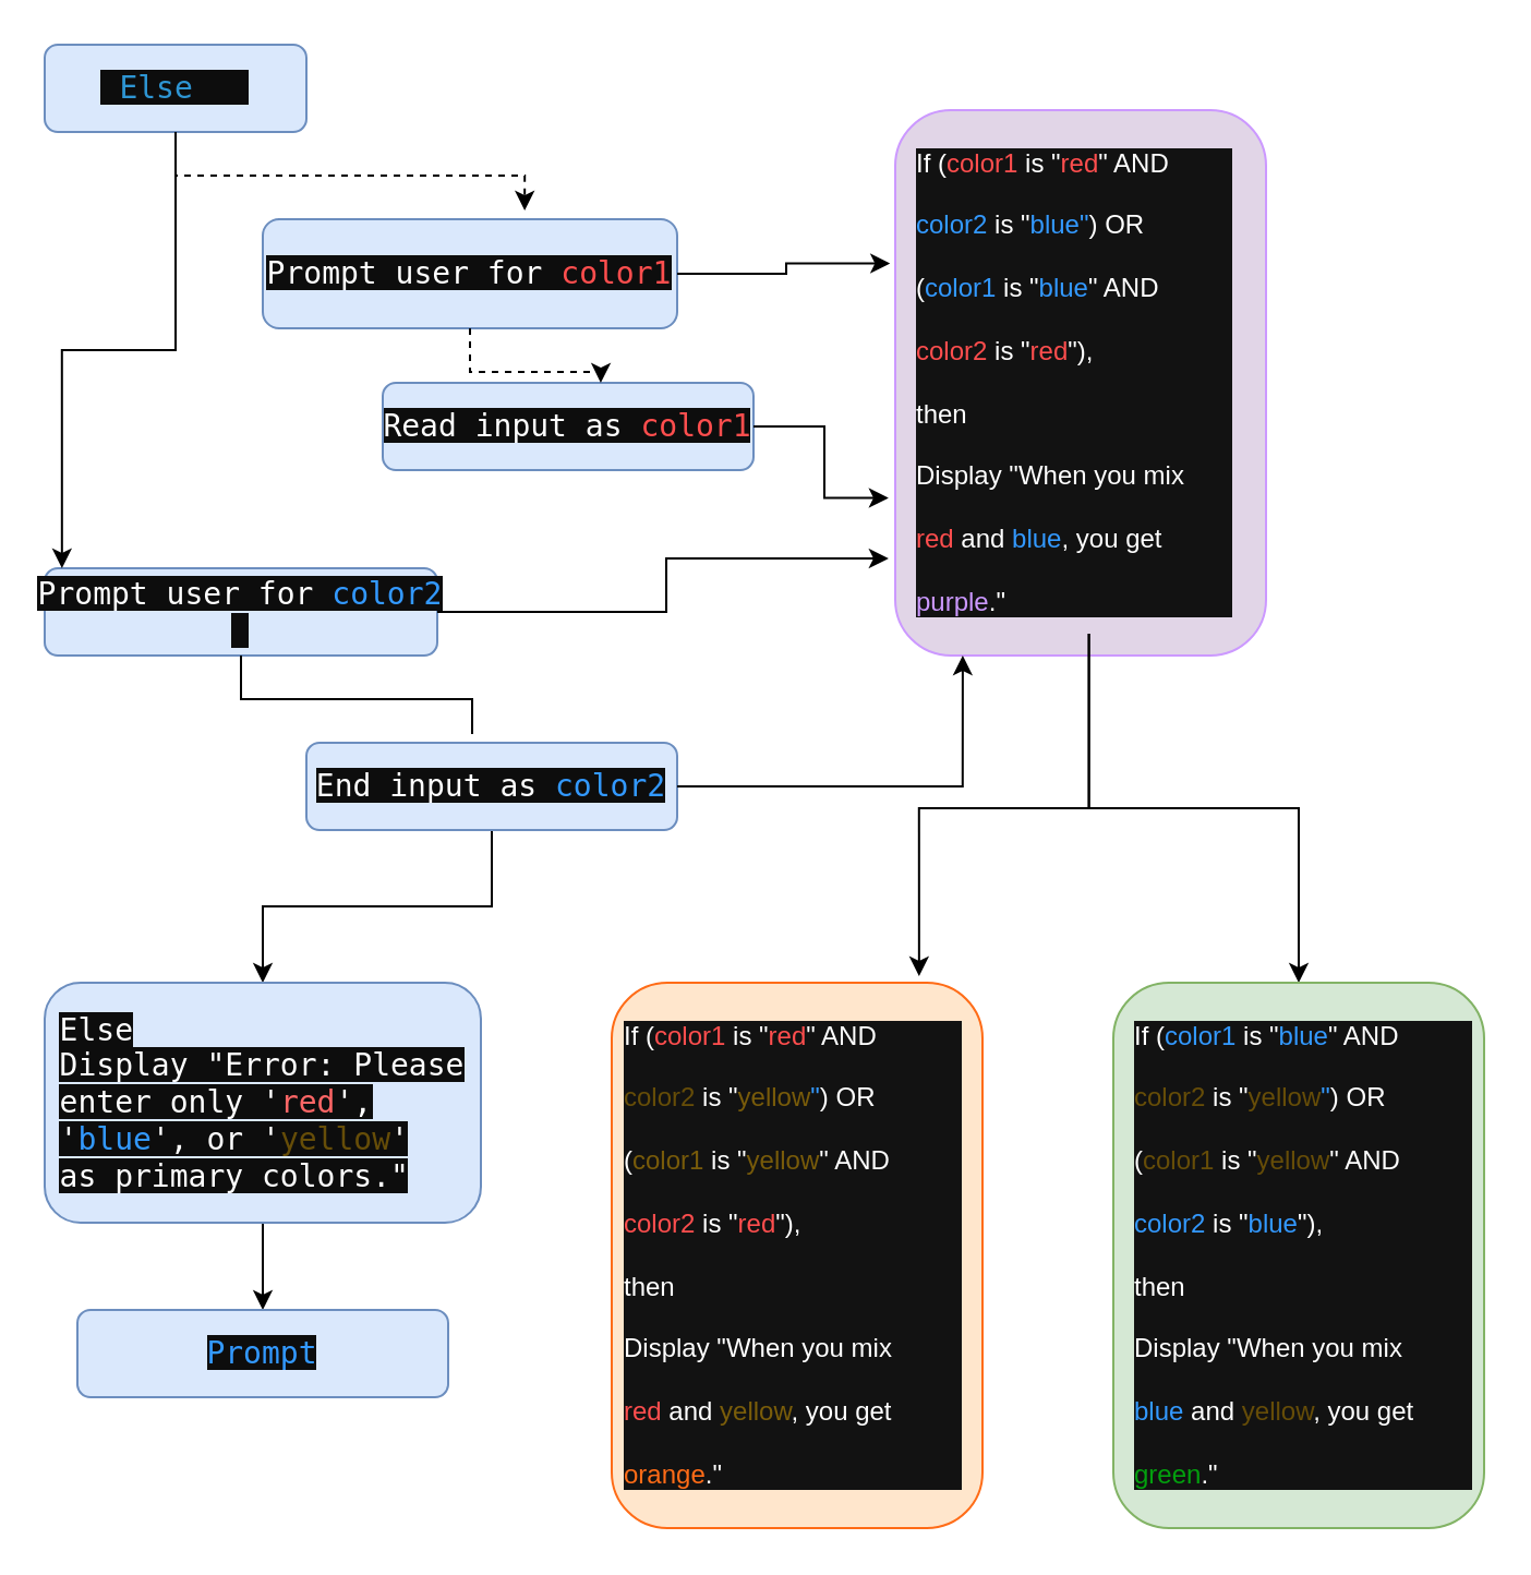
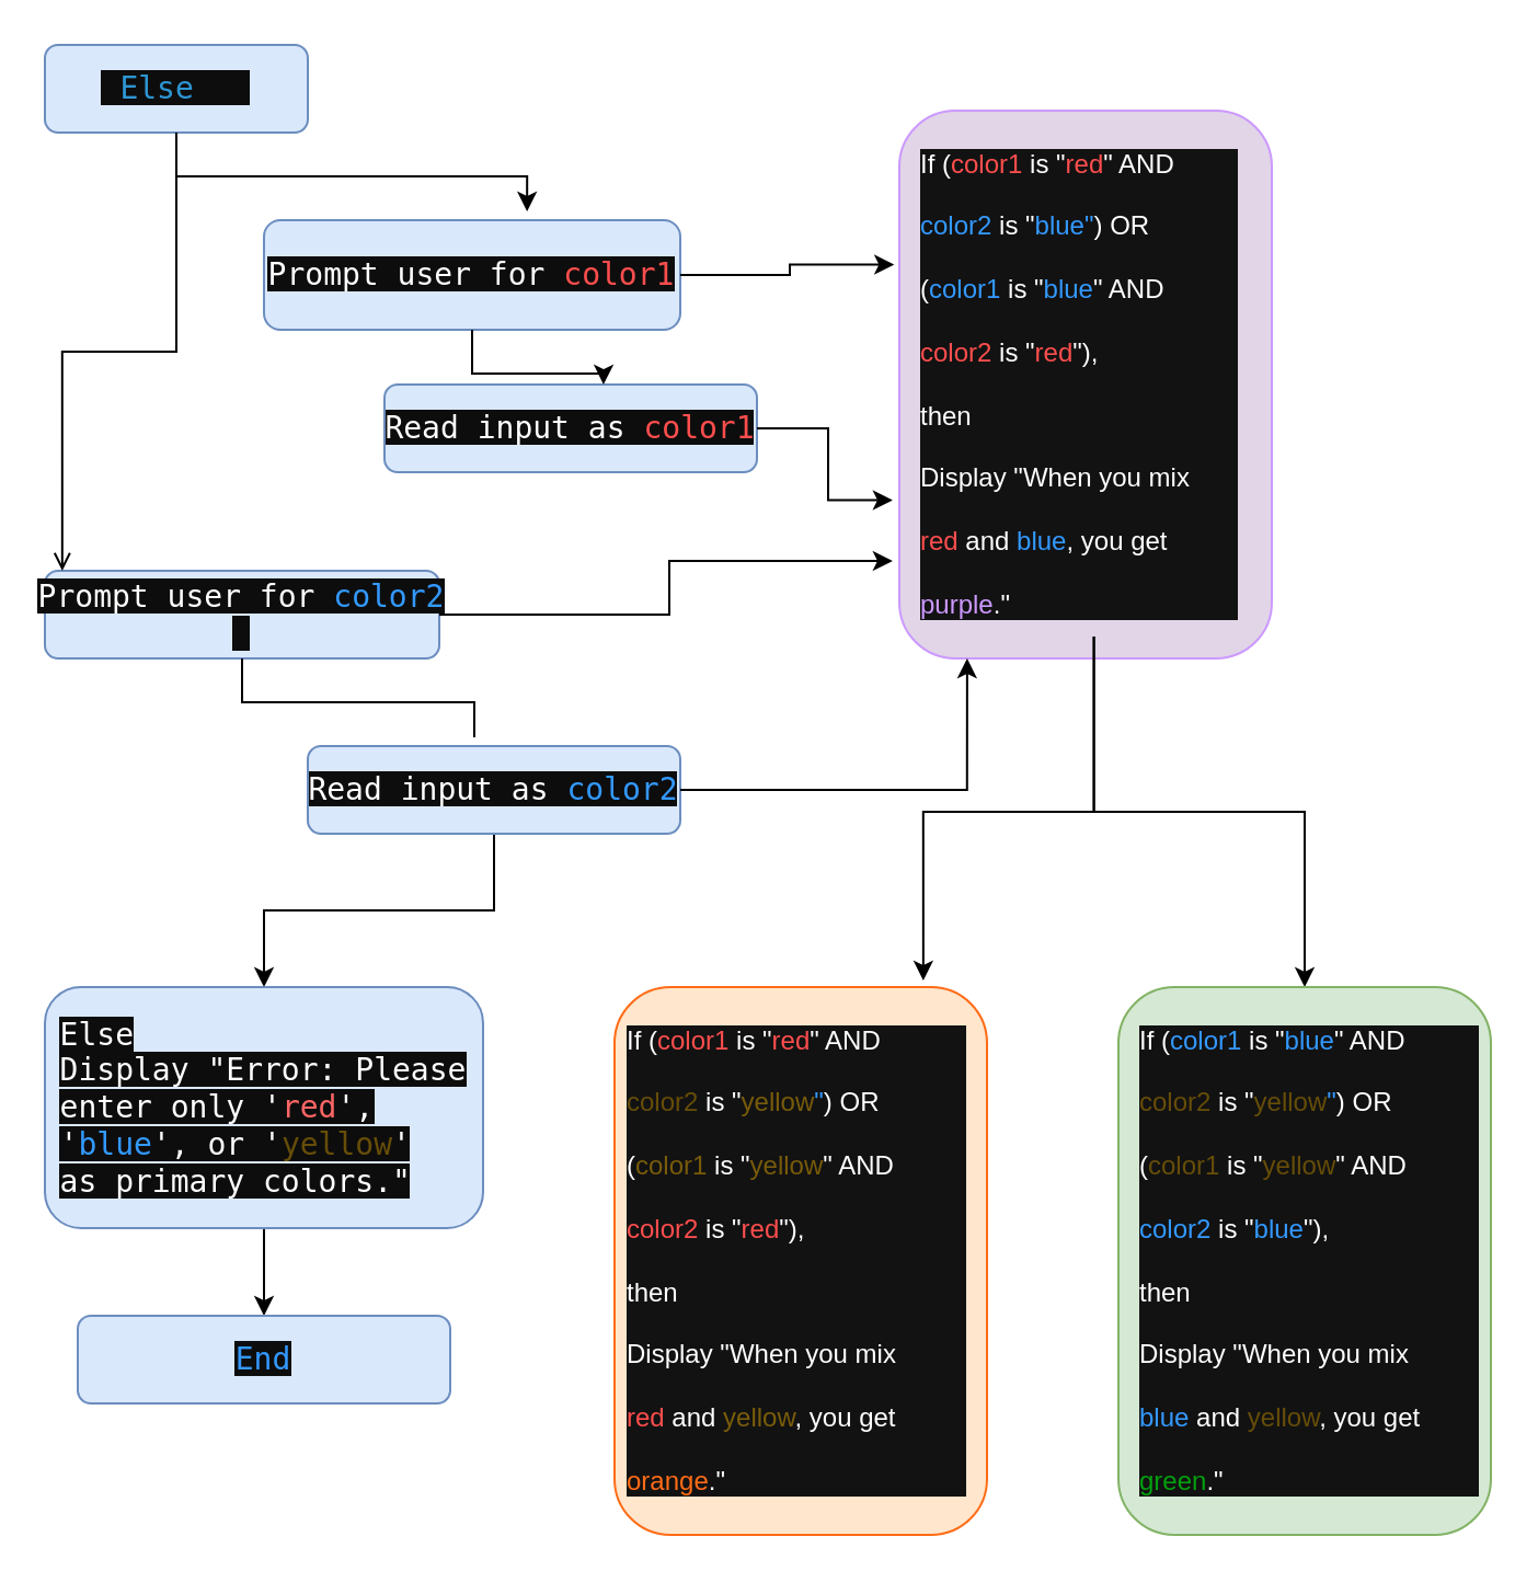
- <mxCell id="13" style="edgeStyle=orthogonalEdgeStyle;rounded=0;orthogonalLoop=1;jettySize=auto;html=1;entryX=0.632;entryY=-0.08;entryDx=0;entryDy=0;entryPerimeter=0;dashed=1;" edge="1" parent="1" source="2" target="3"><mxGeometry relative="1" as="geometry" /></mxCell>
+ <mxCell id="13" style="edgeStyle=orthogonalEdgeStyle;rounded=0;orthogonalLoop=1;jettySize=auto;html=1;entryX=0.632;entryY=-0.08;entryDx=0;entryDy=0;entryPerimeter=0;" edge="1" parent="1" source="2" target="3"><mxGeometry relative="1" as="geometry" /></mxCell>
- <mxCell id="12" style="edgeStyle=orthogonalEdgeStyle;rounded=0;orthogonalLoop=1;jettySize=auto;html=1;entryX=0.588;entryY=0;entryDx=0;entryDy=0;entryPerimeter=0;dashed=1;" edge="1" parent="1" source="3" target="5"><mxGeometry relative="1" as="geometry" /></mxCell>
+ <mxCell id="12" style="edgeStyle=orthogonalEdgeStyle;rounded=0;orthogonalLoop=1;jettySize=auto;html=1;entryX=0.588;entryY=0;entryDx=0;entryDy=0;entryPerimeter=0;" edge="1" parent="1" source="3" target="5"><mxGeometry relative="1" as="geometry" /></mxCell>
- <mxCell id="14" style="edgeStyle=orthogonalEdgeStyle;rounded=0;orthogonalLoop=1;jettySize=auto;html=1;entryX=0.044;entryY=0;entryDx=0;entryDy=0;entryPerimeter=0;" edge="1" parent="1" source="2" target="4"><mxGeometry relative="1" as="geometry" /></mxCell>
+ <mxCell id="14" style="edgeStyle=orthogonalEdgeStyle;rounded=0;orthogonalLoop=1;jettySize=auto;html=1;entryX=0.044;entryY=0;entryDx=0;entryDy=0;entryPerimeter=0;endArrow=open;" edge="1" parent="1" source="2" target="4"><mxGeometry relative="1" as="geometry" /></mxCell>
- <mxCell id="7" value="&lt;span style=&quot;color: rgb(255, 255, 255); font-family: &amp;quot;Söhne Mono&amp;quot;, Monaco, &amp;quot;Andale Mono&amp;quot;, &amp;quot;Ubuntu Mono&amp;quot;, monospace; font-size: 14px; text-align: left; white-space: pre; background-color: rgb(13, 13, 13);&quot;&gt;End input as&lt;/span&gt;&lt;span style=&quot;color: rgb(255, 255, 255); font-family: &amp;quot;Söhne Mono&amp;quot;, Monaco, &amp;quot;Andale Mono&amp;quot;, &amp;quot;Ubuntu Mono&amp;quot;, monospace; font-size: 14px; text-align: left; white-space: pre; background-color: rgb(13, 13, 13);&quot;&gt; &lt;/span&gt;&lt;span style=&quot;font-family: &amp;quot;Söhne Mono&amp;quot;, Monaco, &amp;quot;Andale Mono&amp;quot;, &amp;quot;Ubuntu Mono&amp;quot;, monospace; font-size: 14px; text-align: left; white-space: pre; background-color: rgb(13, 13, 13);&quot;&gt;&lt;font color=&quot;#3399ff&quot;&gt;color2&lt;/font&gt;&lt;/span&gt;" style="rounded=1;whiteSpace=wrap;html=1;fontSize=12;glass=0;strokeWidth=1;shadow=0;fillColor=#dae8fc;strokeColor=#6c8ebf;" vertex="1" parent="1"><mxGeometry x="140" y="340" width="170" height="40" as="geometry" /></mxCell>
+ <mxCell id="7" value="&lt;span style=&quot;color: rgb(255, 255, 255); font-family: &amp;quot;Söhne Mono&amp;quot;, Monaco, &amp;quot;Andale Mono&amp;quot;, &amp;quot;Ubuntu Mono&amp;quot;, monospace; font-size: 14px; text-align: left; white-space: pre; background-color: rgb(13, 13, 13);&quot;&gt;Read input as&lt;/span&gt;&lt;span style=&quot;color: rgb(255, 255, 255); font-family: &amp;quot;Söhne Mono&amp;quot;, Monaco, &amp;quot;Andale Mono&amp;quot;, &amp;quot;Ubuntu Mono&amp;quot;, monospace; font-size: 14px; text-align: left; white-space: pre; background-color: rgb(13, 13, 13);&quot;&gt; &lt;/span&gt;&lt;span style=&quot;font-family: &amp;quot;Söhne Mono&amp;quot;, Monaco, &amp;quot;Andale Mono&amp;quot;, &amp;quot;Ubuntu Mono&amp;quot;, monospace; font-size: 14px; text-align: left; white-space: pre; background-color: rgb(13, 13, 13);&quot;&gt;&lt;font color=&quot;#3399ff&quot;&gt;color2&lt;/font&gt;&lt;/span&gt;" style="rounded=1;whiteSpace=wrap;html=1;fontSize=12;glass=0;strokeWidth=1;shadow=0;fillColor=#dae8fc;strokeColor=#6c8ebf;" vertex="1" parent="1"><mxGeometry x="140" y="340" width="170" height="40" as="geometry" /></mxCell>
- <mxCell id="26" value="&lt;div style=&quot;text-align: left;&quot;&gt;&lt;font color=&quot;#3399ff&quot; face=&quot;Söhne Mono, Monaco, Andale Mono, Ubuntu Mono, monospace&quot;&gt;&lt;span style=&quot;font-size: 14px; white-space: pre; background-color: rgb(13, 13, 13);&quot;&gt;Prompt&lt;/span&gt;&lt;/font&gt;&lt;/div&gt;" style="rounded=1;whiteSpace=wrap;html=1;fontSize=12;glass=0;strokeWidth=1;shadow=0;fillColor=#dae8fc;strokeColor=#6c8ebf;" vertex="1" parent="1"><mxGeometry x="35" y="600" width="170" height="40" as="geometry" /></mxCell>
+ <mxCell id="26" value="&lt;div style=&quot;text-align: left;&quot;&gt;&lt;font color=&quot;#3399ff&quot; face=&quot;Söhne Mono, Monaco, Andale Mono, Ubuntu Mono, monospace&quot;&gt;&lt;span style=&quot;font-size: 14px; white-space: pre; background-color: rgb(13, 13, 13);&quot;&gt;End&lt;/span&gt;&lt;/font&gt;&lt;/div&gt;" style="rounded=1;whiteSpace=wrap;html=1;fontSize=12;glass=0;strokeWidth=1;shadow=0;fillColor=#dae8fc;strokeColor=#6c8ebf;" vertex="1" parent="1"><mxGeometry x="35" y="600" width="170" height="40" as="geometry" /></mxCell>
